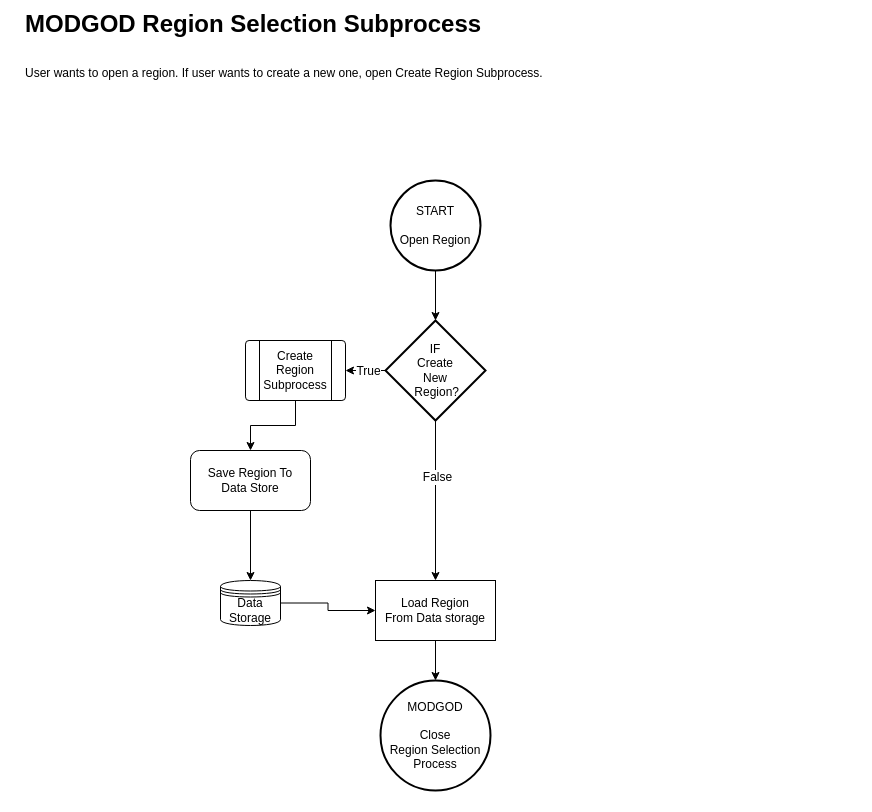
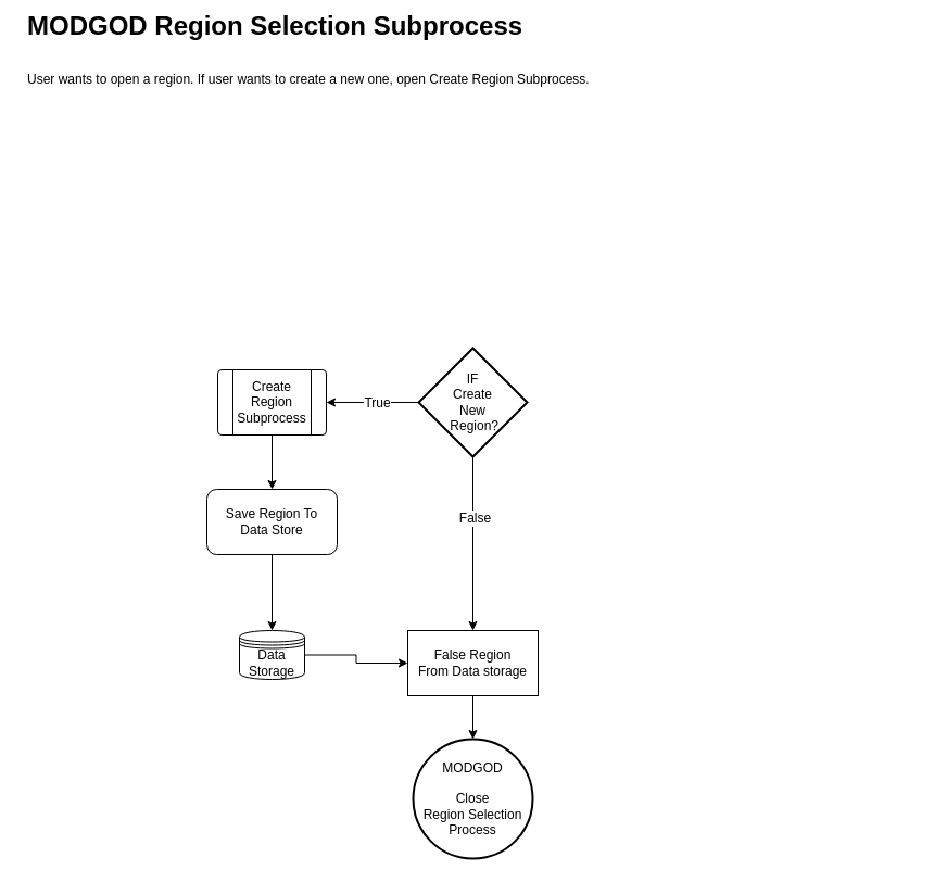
- <mxCell id="3" value="START&lt;br&gt;&lt;br&gt;Open Region" style="strokeWidth=2;html=1;shape=mxgraph.flowchart.start_2;whiteSpace=wrap;" parent="1" vertex="1"><mxGeometry x="390" y="180" width="90" height="90" as="geometry" /></mxCell>
- <mxCell id="2" style="edgeStyle=orthogonalEdgeStyle;rounded=0;orthogonalLoop=1;jettySize=auto;html=1;entryX=0.5;entryY=0;entryDx=0;entryDy=0;entryPerimeter=0;" parent="1" source="3" target="9" edge="1"><mxGeometry relative="1" as="geometry"><mxPoint x="425" y="300" as="targetPoint" /></mxGeometry></mxCell>
- <mxCell id="15" value="Create Region&lt;br&gt;Subprocess" style="verticalLabelPosition=middle;verticalAlign=middle;html=1;shape=process;whiteSpace=wrap;rounded=1;size=0.14;arcSize=6;fontSize=12;labelPosition=center;align=center;" parent="1" vertex="1"><mxGeometry x="245" y="340" width="100" height="60" as="geometry" /></mxCell>
+ <mxCell id="15" value="Create Region&lt;br&gt;Subprocess" style="verticalLabelPosition=middle;verticalAlign=middle;html=1;shape=process;whiteSpace=wrap;rounded=1;size=0.14;arcSize=6;fontSize=12;labelPosition=center;align=center;" parent="1" vertex="1"><mxGeometry x="200" y="340" width="100" height="60" as="geometry" /></mxCell>
- <mxCell id="11" value="Load Region&lt;br&gt;From Data storage" style="rounded=0;whiteSpace=wrap;html=1;fontSize=12;" parent="1" vertex="1"><mxGeometry x="375" y="580" width="120" height="60" as="geometry" /></mxCell>
+ <mxCell id="11" value="False Region&lt;br&gt;From Data storage" style="rounded=0;whiteSpace=wrap;html=1;fontSize=12;" parent="1" vertex="1"><mxGeometry x="375" y="580" width="120" height="60" as="geometry" /></mxCell>
